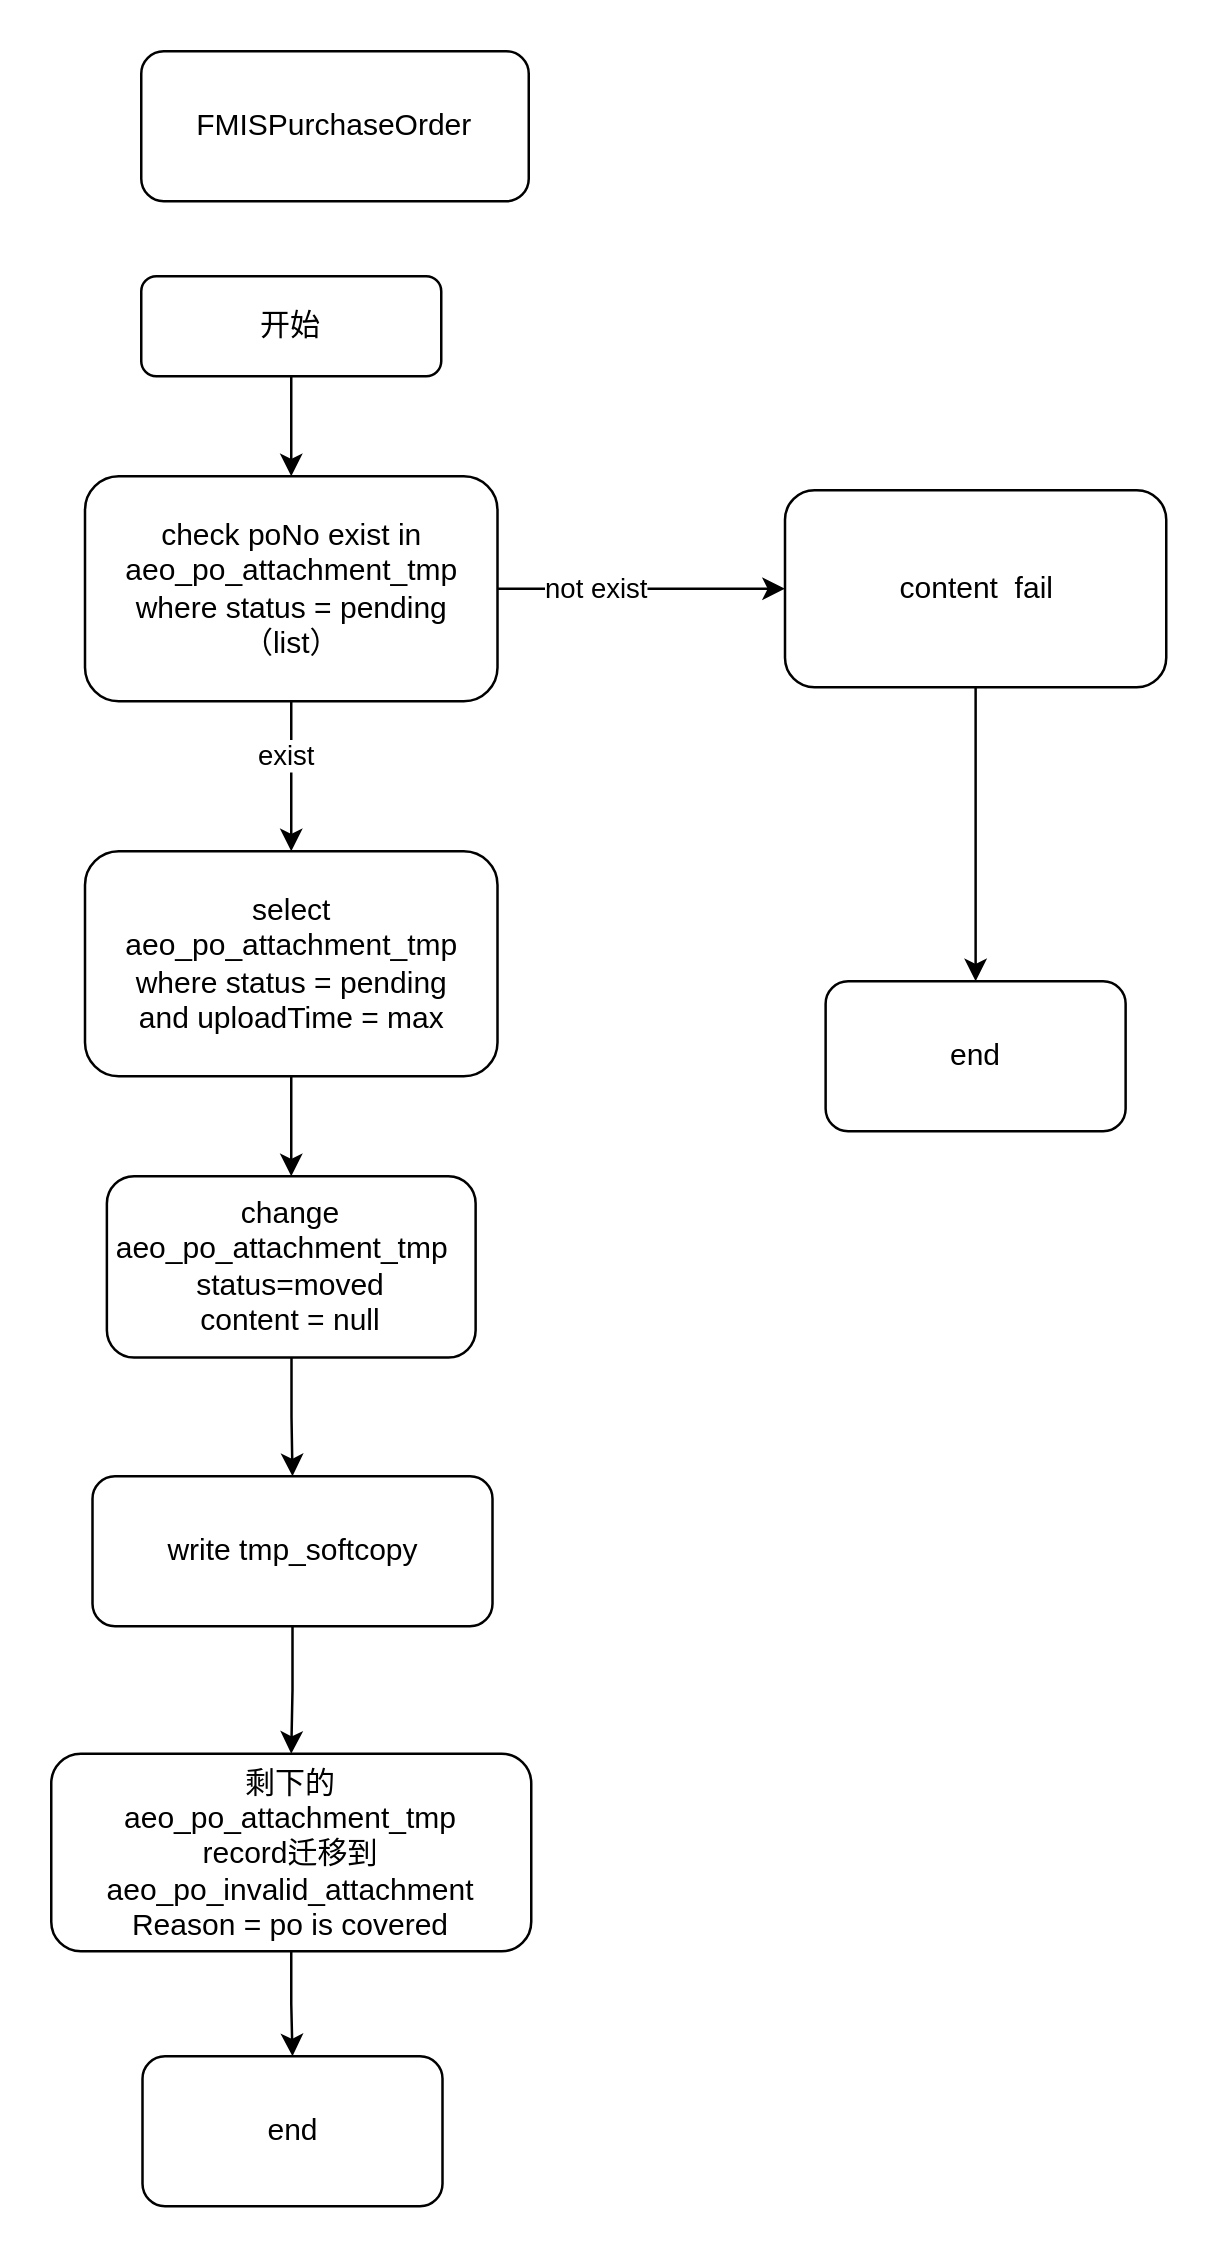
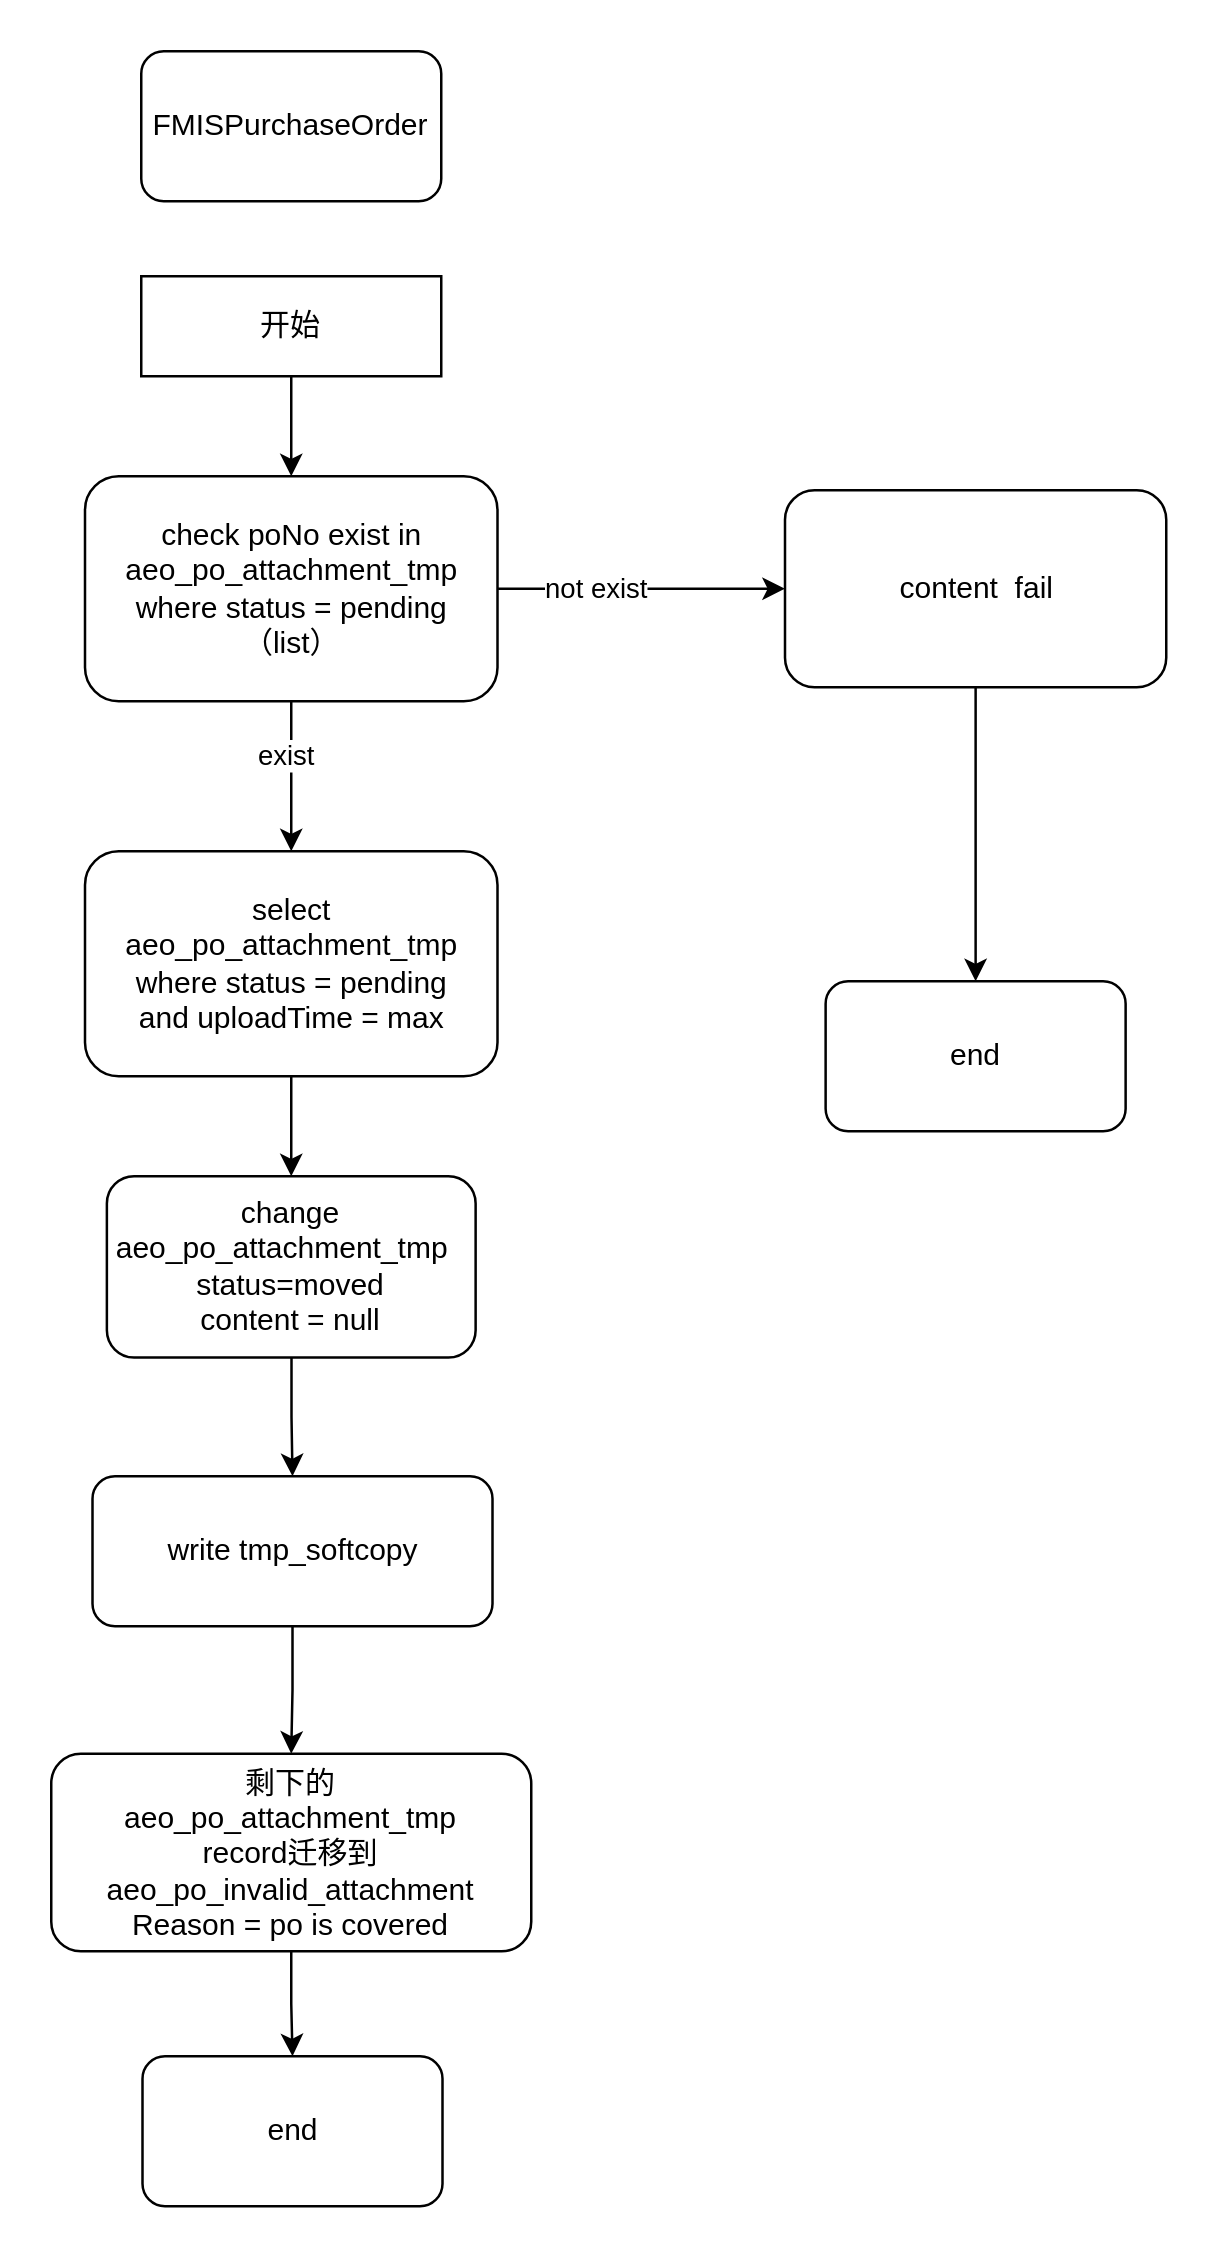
- <mxCell id="4" value="FMISPurchaseOrder" style="rounded=1;whiteSpace=wrap;html=1;" vertex="1" parent="1"><mxGeometry x="56" y="20" width="155" height="60" as="geometry" /></mxCell>
+ <mxCell id="4" value="FMISPurchaseOrder" style="rounded=1;whiteSpace=wrap;html=1;" vertex="1" parent="1"><mxGeometry x="56" y="20" width="120" height="60" as="geometry" /></mxCell>
- <mxCell id="3" value="开始" style="rounded=1;whiteSpace=wrap;html=1;fontSize=12;glass=0;strokeWidth=1;shadow=0;" vertex="1" parent="1"><mxGeometry x="56" y="110" width="120" height="40" as="geometry" /></mxCell>
+ <mxCell id="3" value="开始" style="whiteSpace=wrap;html=1;fontSize=12;glass=0;strokeWidth=1;shadow=0;rounded=0;" vertex="1" parent="1"><mxGeometry x="56" y="110" width="120" height="40" as="geometry" /></mxCell>
